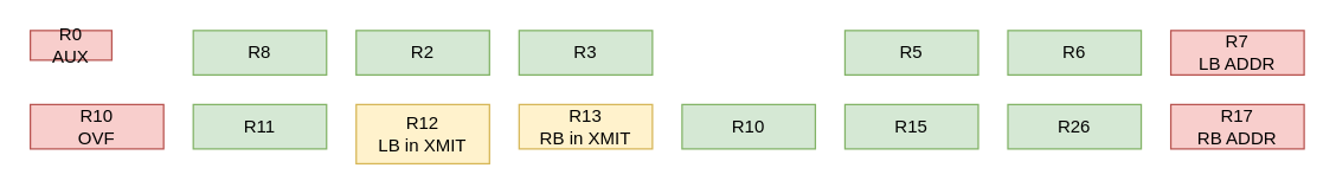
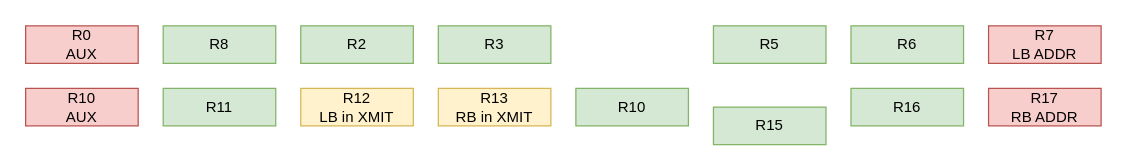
- <mxCell id="2" value="&lt;div&gt;R0&lt;/div&gt;&lt;div&gt;AUX&lt;br&gt;&lt;/div&gt;" style="rounded=0;whiteSpace=wrap;html=1;fillColor=#f8cecc;strokeColor=#b85450;" vertex="1" parent="1"><mxGeometry x="20" y="20" width="55" height="20" as="geometry" /></mxCell>
+ <mxCell id="2" value="&lt;div&gt;R0&lt;/div&gt;&lt;div&gt;AUX&lt;br&gt;&lt;/div&gt;" style="rounded=0;whiteSpace=wrap;html=1;fillColor=#f8cecc;strokeColor=#b85450;" vertex="1" parent="1"><mxGeometry x="20" y="20" width="90" height="30" as="geometry" /></mxCell>
- <mxCell id="9" value="&lt;div&gt;R10&lt;/div&gt;&lt;div&gt;OVF&lt;br&gt;&lt;/div&gt;" style="rounded=0;whiteSpace=wrap;html=1;fillColor=#f8cecc;strokeColor=#b85450;" vertex="1" parent="1"><mxGeometry x="20" y="70" width="90" height="30" as="geometry" /></mxCell>
+ <mxCell id="9" value="&lt;div&gt;R10&lt;/div&gt;&lt;div&gt;AUX&lt;br&gt;&lt;/div&gt;" style="rounded=0;whiteSpace=wrap;html=1;fillColor=#f8cecc;strokeColor=#b85450;" vertex="1" parent="1"><mxGeometry x="20" y="70" width="90" height="30" as="geometry" /></mxCell>
- <mxCell id="14" value="R15" style="rounded=0;whiteSpace=wrap;html=1;fillColor=#d5e8d4;strokeColor=#82b366;" vertex="1" parent="1"><mxGeometry x="570" y="70" width="90" height="30" as="geometry" /></mxCell>
+ <mxCell id="14" value="R15" style="rounded=0;whiteSpace=wrap;html=1;fillColor=#d5e8d4;strokeColor=#82b366;" vertex="1" parent="1"><mxGeometry x="570" y="85" width="90" height="30" as="geometry" /></mxCell>
- <mxCell id="15" value="R26" style="rounded=0;whiteSpace=wrap;html=1;fillColor=#d5e8d4;strokeColor=#82b366;" vertex="1" parent="1"><mxGeometry x="680" y="70" width="90" height="30" as="geometry" /></mxCell>
+ <mxCell id="15" value="R16" style="rounded=0;whiteSpace=wrap;html=1;fillColor=#d5e8d4;strokeColor=#82b366;" vertex="1" parent="1"><mxGeometry x="680" y="70" width="90" height="30" as="geometry" /></mxCell>
- <mxCell id="11" value="&lt;div&gt;R12&lt;/div&gt;&lt;div&gt;LB in XMIT&lt;br&gt;&lt;/div&gt;" style="rounded=0;whiteSpace=wrap;html=1;fillColor=#fff2cc;strokeColor=#d6b656;" vertex="1" parent="1"><mxGeometry x="240" y="70" width="90" height="40" as="geometry" /></mxCell>
+ <mxCell id="11" value="&lt;div&gt;R12&lt;/div&gt;&lt;div&gt;LB in XMIT&lt;br&gt;&lt;/div&gt;" style="rounded=0;whiteSpace=wrap;html=1;fillColor=#fff2cc;strokeColor=#d6b656;" vertex="1" parent="1"><mxGeometry x="240" y="70" width="90" height="30" as="geometry" /></mxCell>
